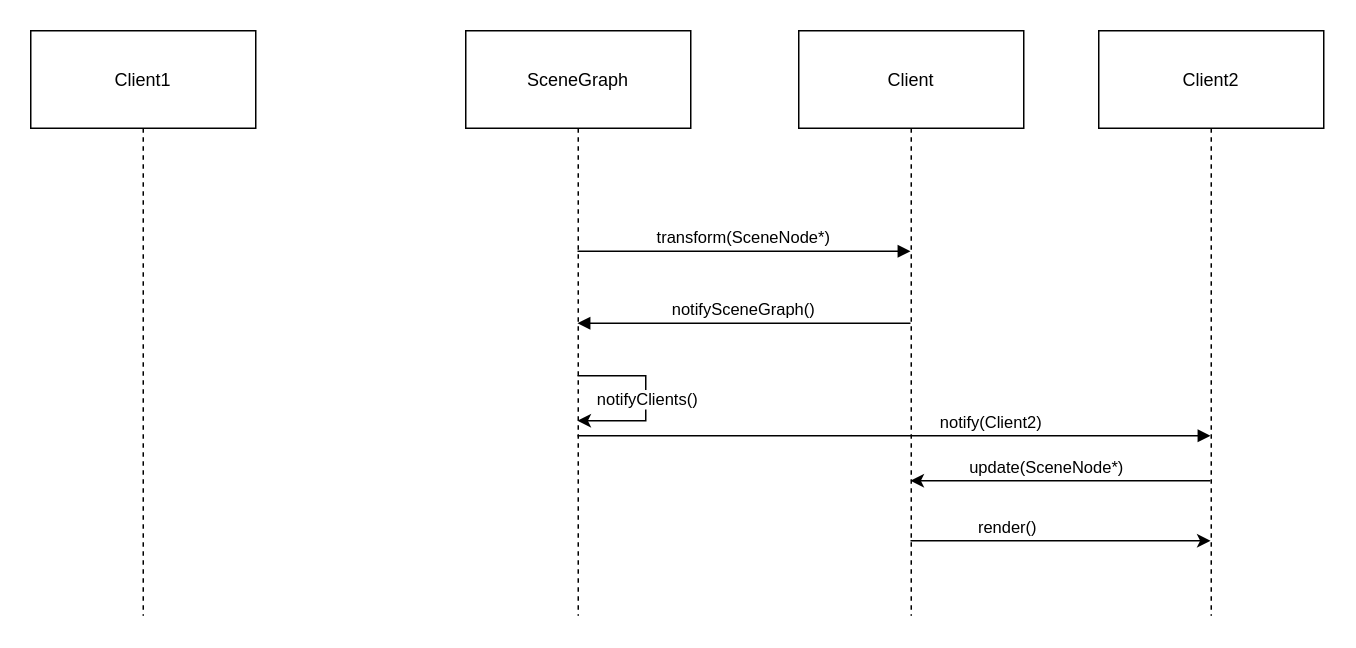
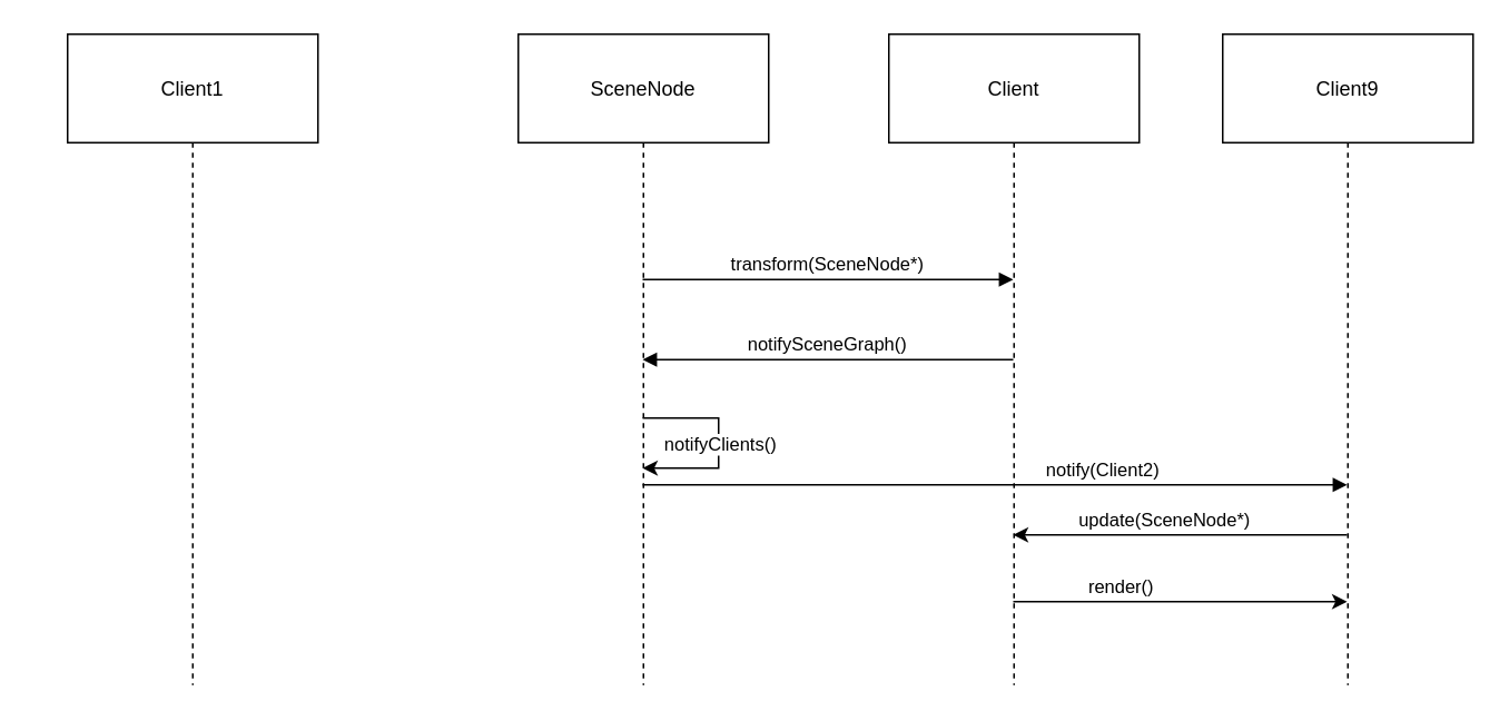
- <mxCell id="3" value="SceneGraph" style="shape=umlLifeline;perimeter=lifelinePerimeter;whiteSpace=wrap;container=1;dropTarget=0;collapsible=0;recursiveResize=0;outlineConnect=0;portConstraint=eastwest;newEdgeStyle={&quot;edgeStyle&quot;:&quot;elbowEdgeStyle&quot;,&quot;elbow&quot;:&quot;vertical&quot;,&quot;curved&quot;:0,&quot;rounded&quot;:0};size=65;" vertex="1" parent="1"><mxGeometry x="310" y="20" width="150" height="390" as="geometry" /></mxCell>
+ <mxCell id="3" value="SceneNode" style="shape=umlLifeline;perimeter=lifelinePerimeter;whiteSpace=wrap;container=1;dropTarget=0;collapsible=0;recursiveResize=0;outlineConnect=0;portConstraint=eastwest;newEdgeStyle={&quot;edgeStyle&quot;:&quot;elbowEdgeStyle&quot;,&quot;elbow&quot;:&quot;vertical&quot;,&quot;curved&quot;:0,&quot;rounded&quot;:0};size=65;" vertex="1" parent="1"><mxGeometry x="310" y="20" width="150" height="390" as="geometry" /></mxCell>
- <mxCell id="9" value="Client2" style="shape=umlLifeline;perimeter=lifelinePerimeter;whiteSpace=wrap;container=1;dropTarget=0;collapsible=0;recursiveResize=0;outlineConnect=0;portConstraint=eastwest;newEdgeStyle={&quot;edgeStyle&quot;:&quot;elbowEdgeStyle&quot;,&quot;elbow&quot;:&quot;vertical&quot;,&quot;curved&quot;:0,&quot;rounded&quot;:0};size=65;" vertex="1" parent="1"><mxGeometry x="732" y="20" width="150" height="390" as="geometry" /></mxCell>
+ <mxCell id="9" value="Client9" style="shape=umlLifeline;perimeter=lifelinePerimeter;whiteSpace=wrap;container=1;dropTarget=0;collapsible=0;recursiveResize=0;outlineConnect=0;portConstraint=eastwest;newEdgeStyle={&quot;edgeStyle&quot;:&quot;elbowEdgeStyle&quot;,&quot;elbow&quot;:&quot;vertical&quot;,&quot;curved&quot;:0,&quot;rounded&quot;:0};size=65;" vertex="1" parent="1"><mxGeometry x="732" y="20" width="150" height="390" as="geometry" /></mxCell>
- <mxCell id="2" value="Client1" style="shape=umlLifeline;perimeter=lifelinePerimeter;whiteSpace=wrap;container=1;dropTarget=0;collapsible=0;recursiveResize=0;outlineConnect=0;portConstraint=eastwest;newEdgeStyle={&quot;edgeStyle&quot;:&quot;elbowEdgeStyle&quot;,&quot;elbow&quot;:&quot;vertical&quot;,&quot;curved&quot;:0,&quot;rounded&quot;:0};size=65;" vertex="1" parent="1"><mxGeometry x="20" y="20" width="150" height="390" as="geometry" /></mxCell>
+ <mxCell id="2" value="Client1" style="shape=umlLifeline;perimeter=lifelinePerimeter;whiteSpace=wrap;container=1;dropTarget=0;collapsible=0;recursiveResize=0;outlineConnect=0;portConstraint=eastwest;newEdgeStyle={&quot;edgeStyle&quot;:&quot;elbowEdgeStyle&quot;,&quot;elbow&quot;:&quot;vertical&quot;,&quot;curved&quot;:0,&quot;rounded&quot;:0};size=65;" vertex="1" parent="1"><mxGeometry x="40" y="20" width="150" height="390" as="geometry" /></mxCell>
